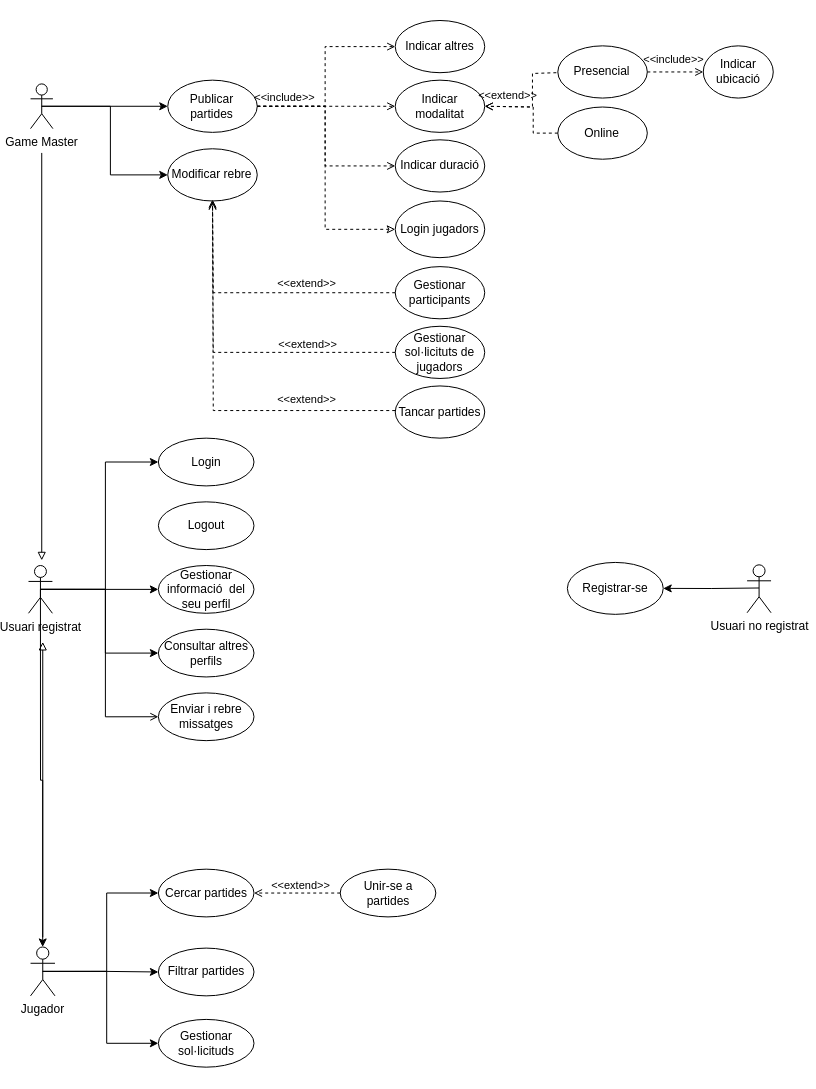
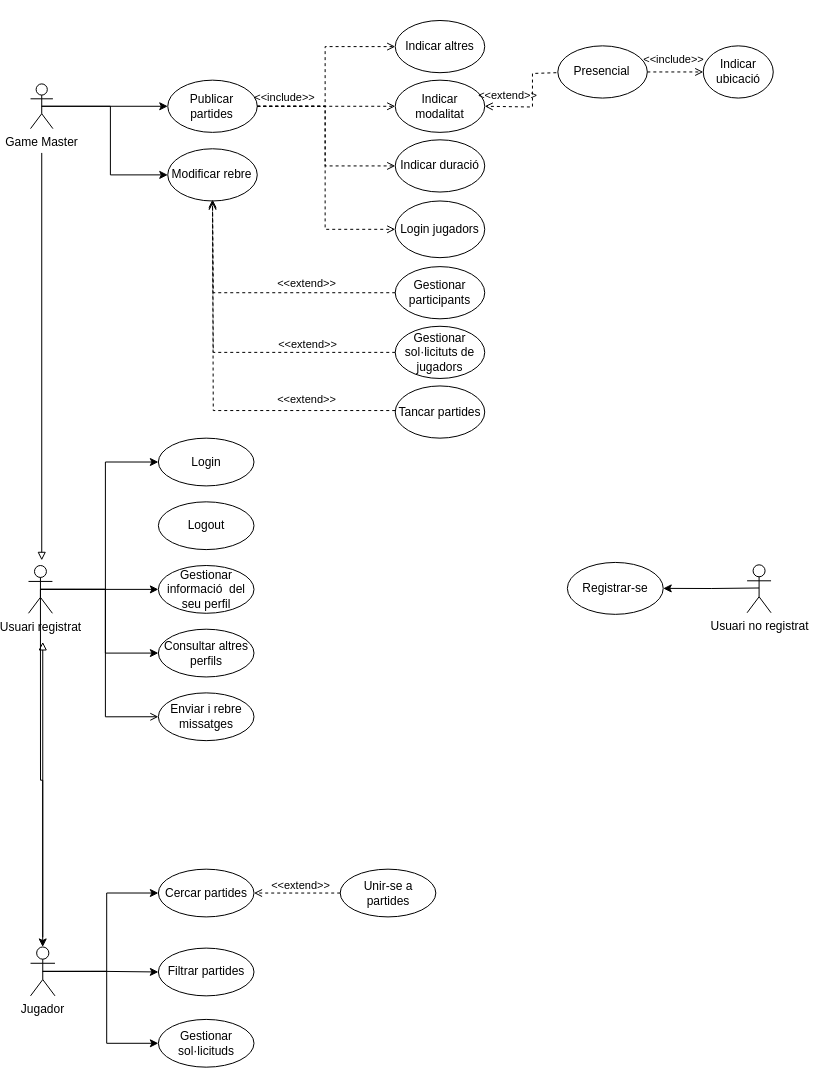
- <mxCell id="26" value="" style="html=1;verticalAlign=bottom;labelBackgroundColor=none;endArrow=open;endFill=0;dashed=1;rounded=0;exitX=0;exitY=0.5;exitDx=0;exitDy=0;entryX=1;entryY=0.5;entryDx=0;entryDy=0;" edge="1" parent="8" source="25" target="18"><mxGeometry x="-0.216" y="30" width="160" relative="1" as="geometry"><mxPoint x="528.776" y="112.616" as="sourcePoint" /><mxPoint x="454.941" y="86.513" as="targetPoint" /><mxPoint as="offset" /><Array as="points"><mxPoint x="502.673" y="112.616" /><mxPoint x="502.673" y="86.513" /></Array></mxGeometry></mxCell>
- <mxCell id="25" value="Online" style="ellipse;whiteSpace=wrap;html=1;" vertex="1" parent="8"><mxGeometry x="527.284" y="86.513" width="89.497" height="52.206" as="geometry" /></mxCell>
- <mxCell id="30" value="" style="html=1;verticalAlign=bottom;labelBackgroundColor=none;endArrow=classic;endFill=0;dashed=1;rounded=0;entryX=0;entryY=0.5;entryDx=0;entryDy=0;exitX=1;exitY=0.5;exitDx=0;exitDy=0;" edge="1" parent="8" source="12" target="21"><mxGeometry x="-0.611" width="160" relative="1" as="geometry"><mxPoint x="220.012" y="149.16" as="sourcePoint" /><mxPoint x="357.986" y="209.57" as="targetPoint" /><mxPoint as="offset" /><Array as="points"><mxPoint x="294.593" y="85.767" /><mxPoint x="294.593" y="208.825" /></Array></mxGeometry></mxCell>
+ <mxCell id="30" value="" style="html=1;verticalAlign=bottom;labelBackgroundColor=none;endArrow=open;endFill=0;dashed=1;rounded=0;entryX=0;entryY=0.5;entryDx=0;entryDy=0;exitX=1;exitY=0.5;exitDx=0;exitDy=0;" edge="1" parent="8" source="12" target="21"><mxGeometry x="-0.611" width="160" relative="1" as="geometry"><mxPoint x="220.012" y="149.16" as="sourcePoint" /><mxPoint x="357.986" y="209.57" as="targetPoint" /><mxPoint as="offset" /><Array as="points"><mxPoint x="294.593" y="85.767" /><mxPoint x="294.593" y="208.825" /></Array></mxGeometry></mxCell>
